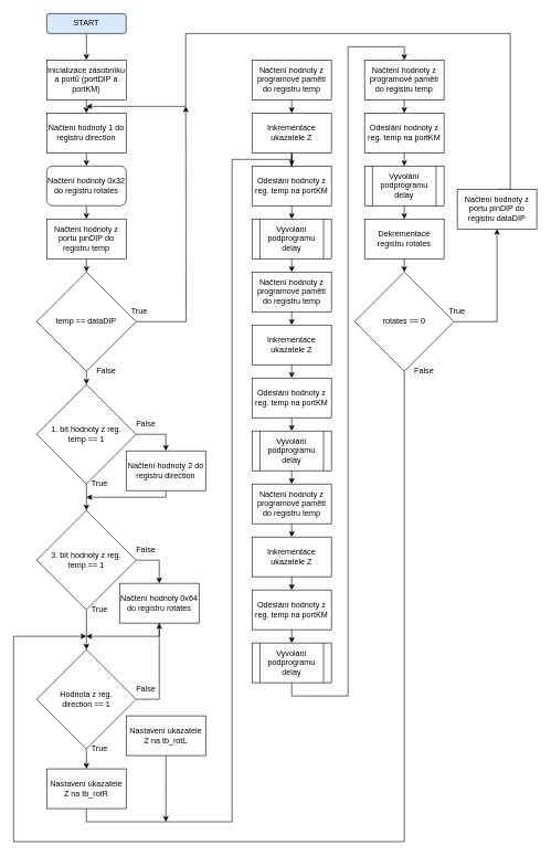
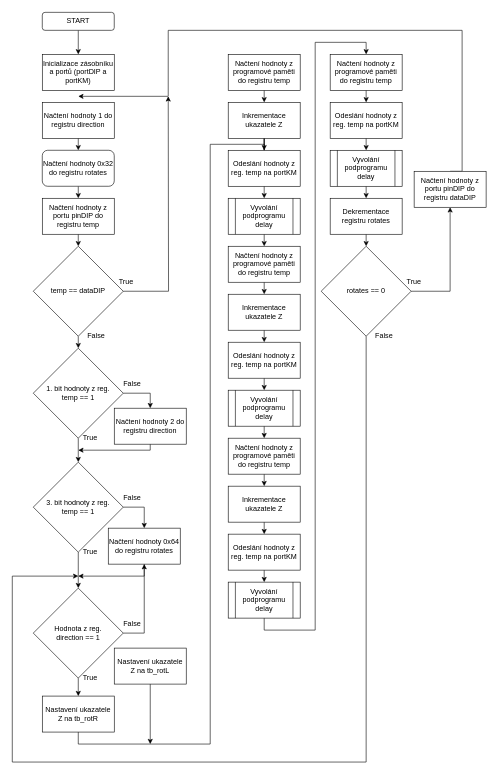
- <mxCell id="3" value="START" style="rounded=1;whiteSpace=wrap;html=1;fillColor=#dae8fc;" parent="1" vertex="1"><mxGeometry x="70" y="20" width="120" height="30" as="geometry" /></mxCell>
+ <mxCell id="3" value="START" style="rounded=1;whiteSpace=wrap;html=1;" parent="1" vertex="1"><mxGeometry x="70" y="20" width="120" height="30" as="geometry" /></mxCell>
- <mxCell id="4" style="edgeStyle=orthogonalEdgeStyle;rounded=0;orthogonalLoop=1;jettySize=auto;html=1;exitX=0.5;exitY=1;exitDx=0;exitDy=0;entryX=0.5;entryY=0;entryDx=0;entryDy=0;" parent="1" source="5" target="7" edge="1"><mxGeometry relative="1" as="geometry" /></mxCell>
